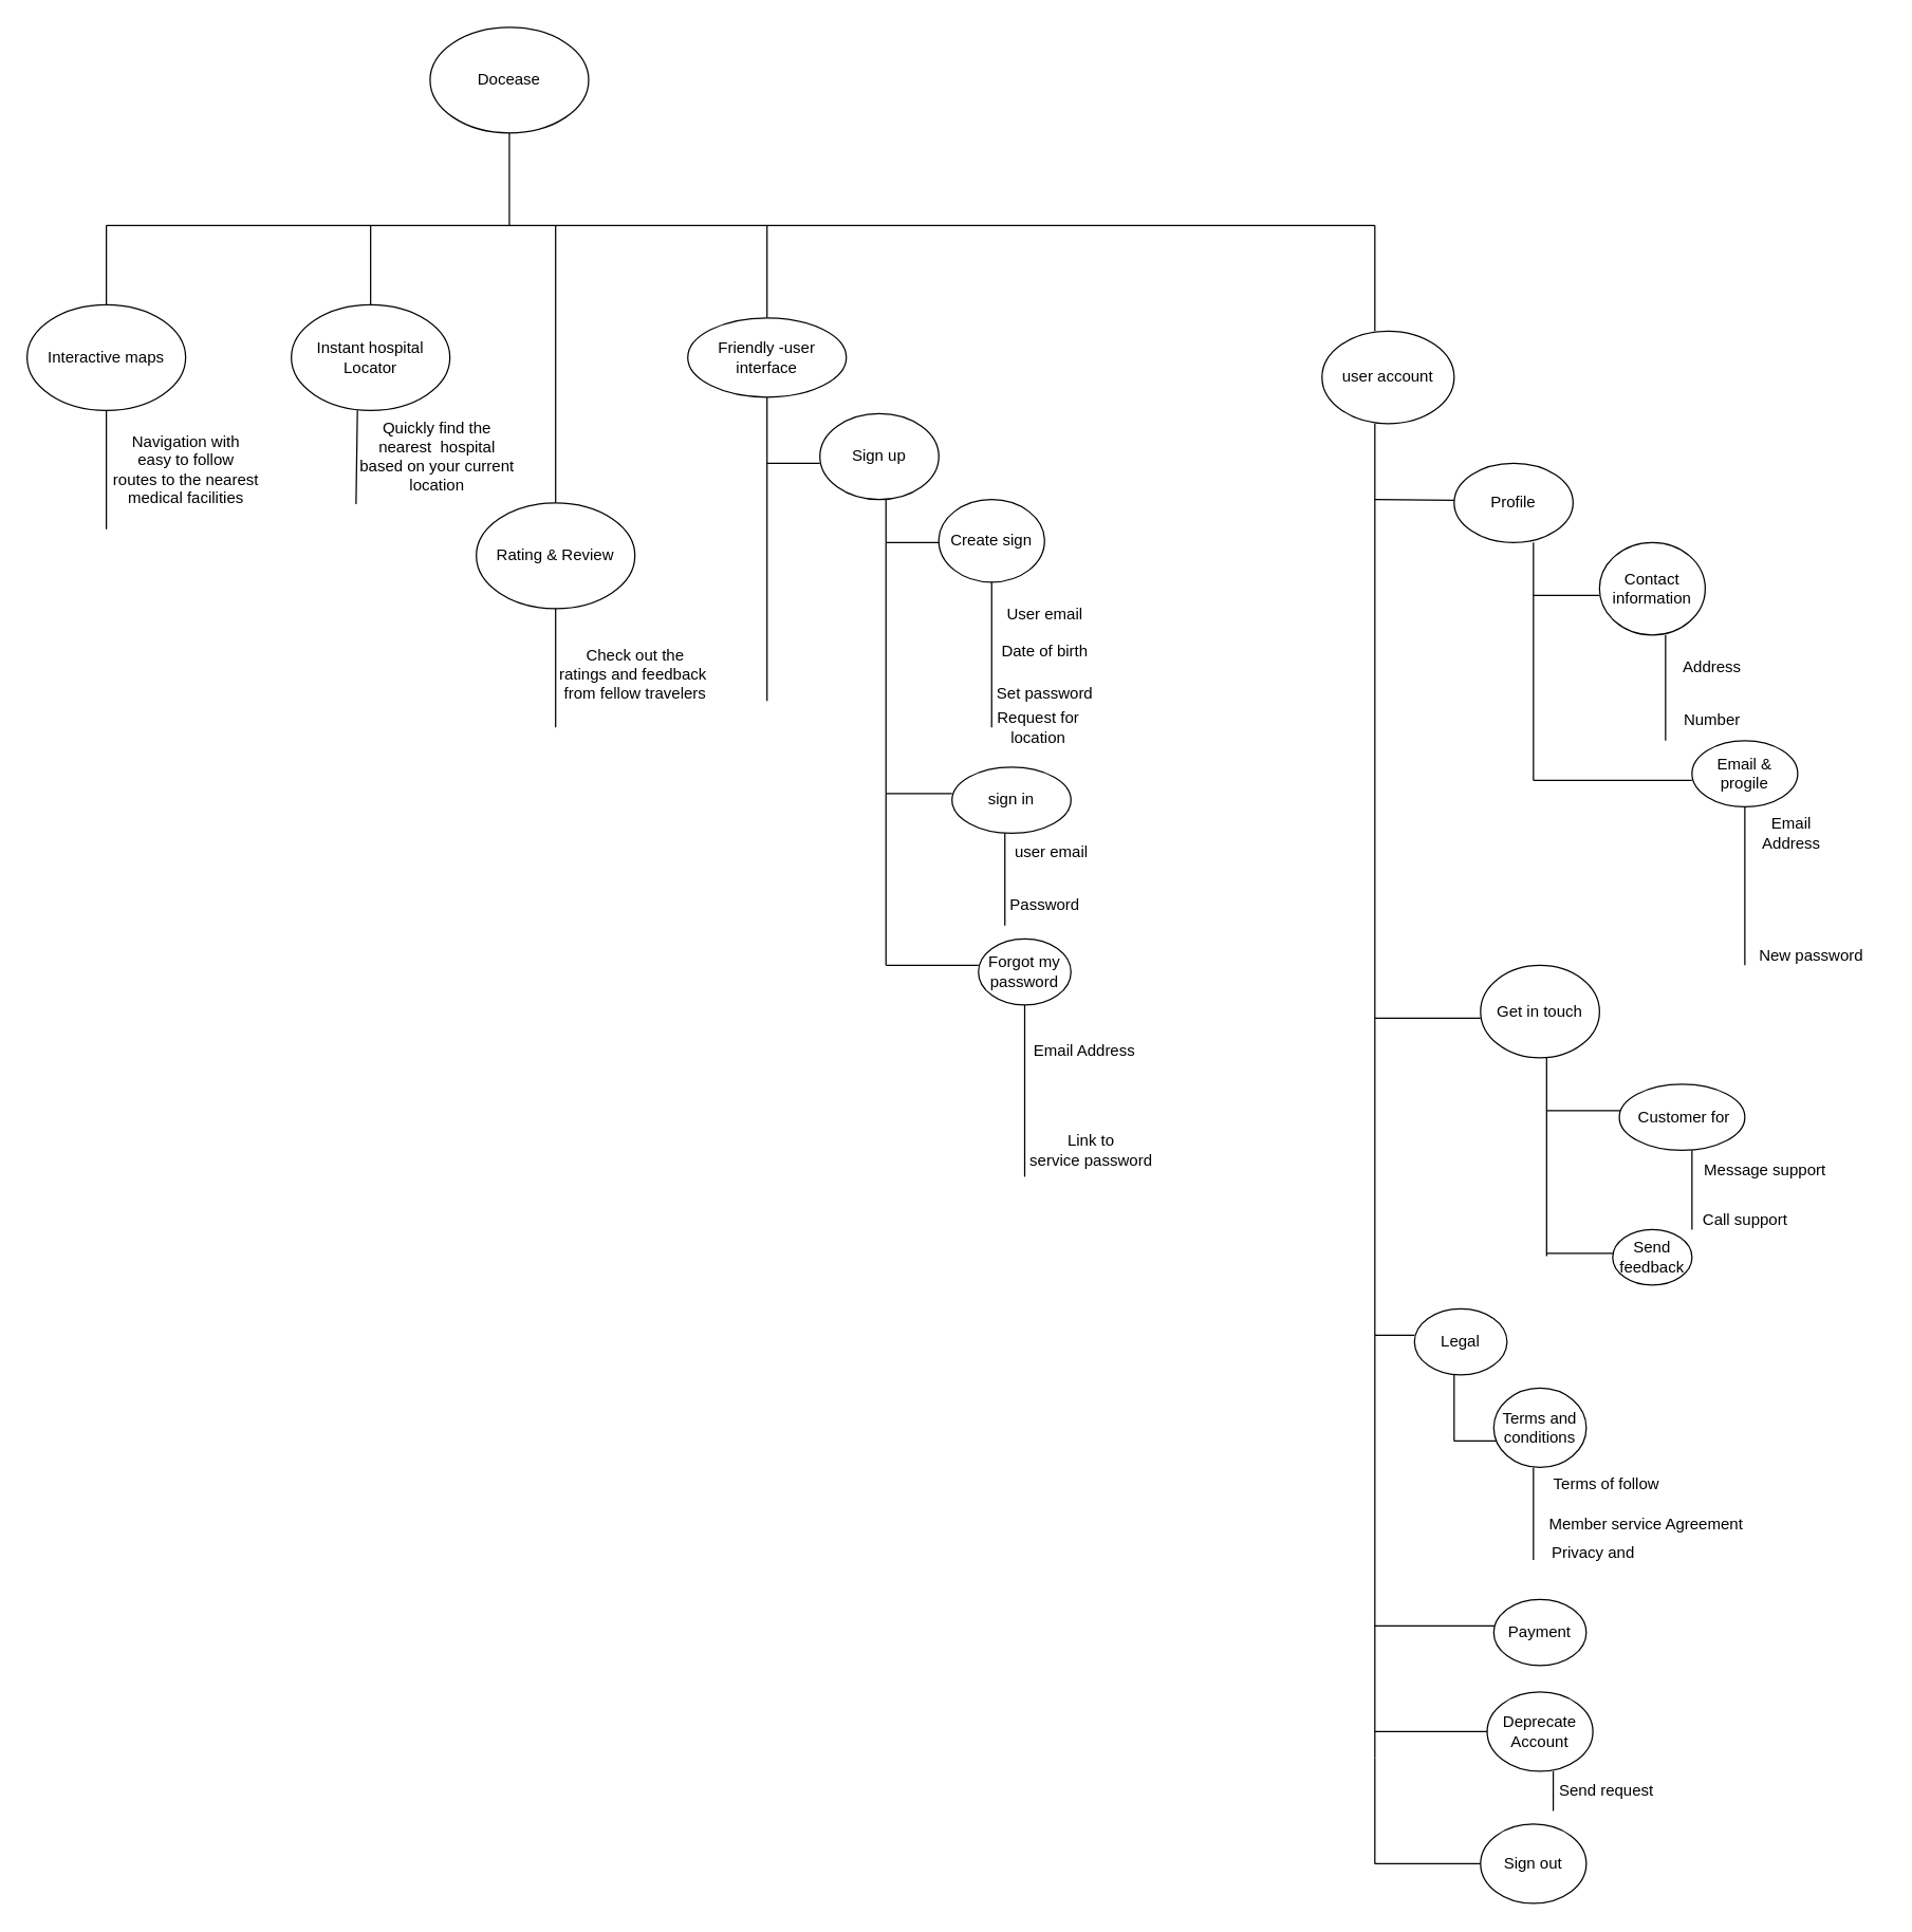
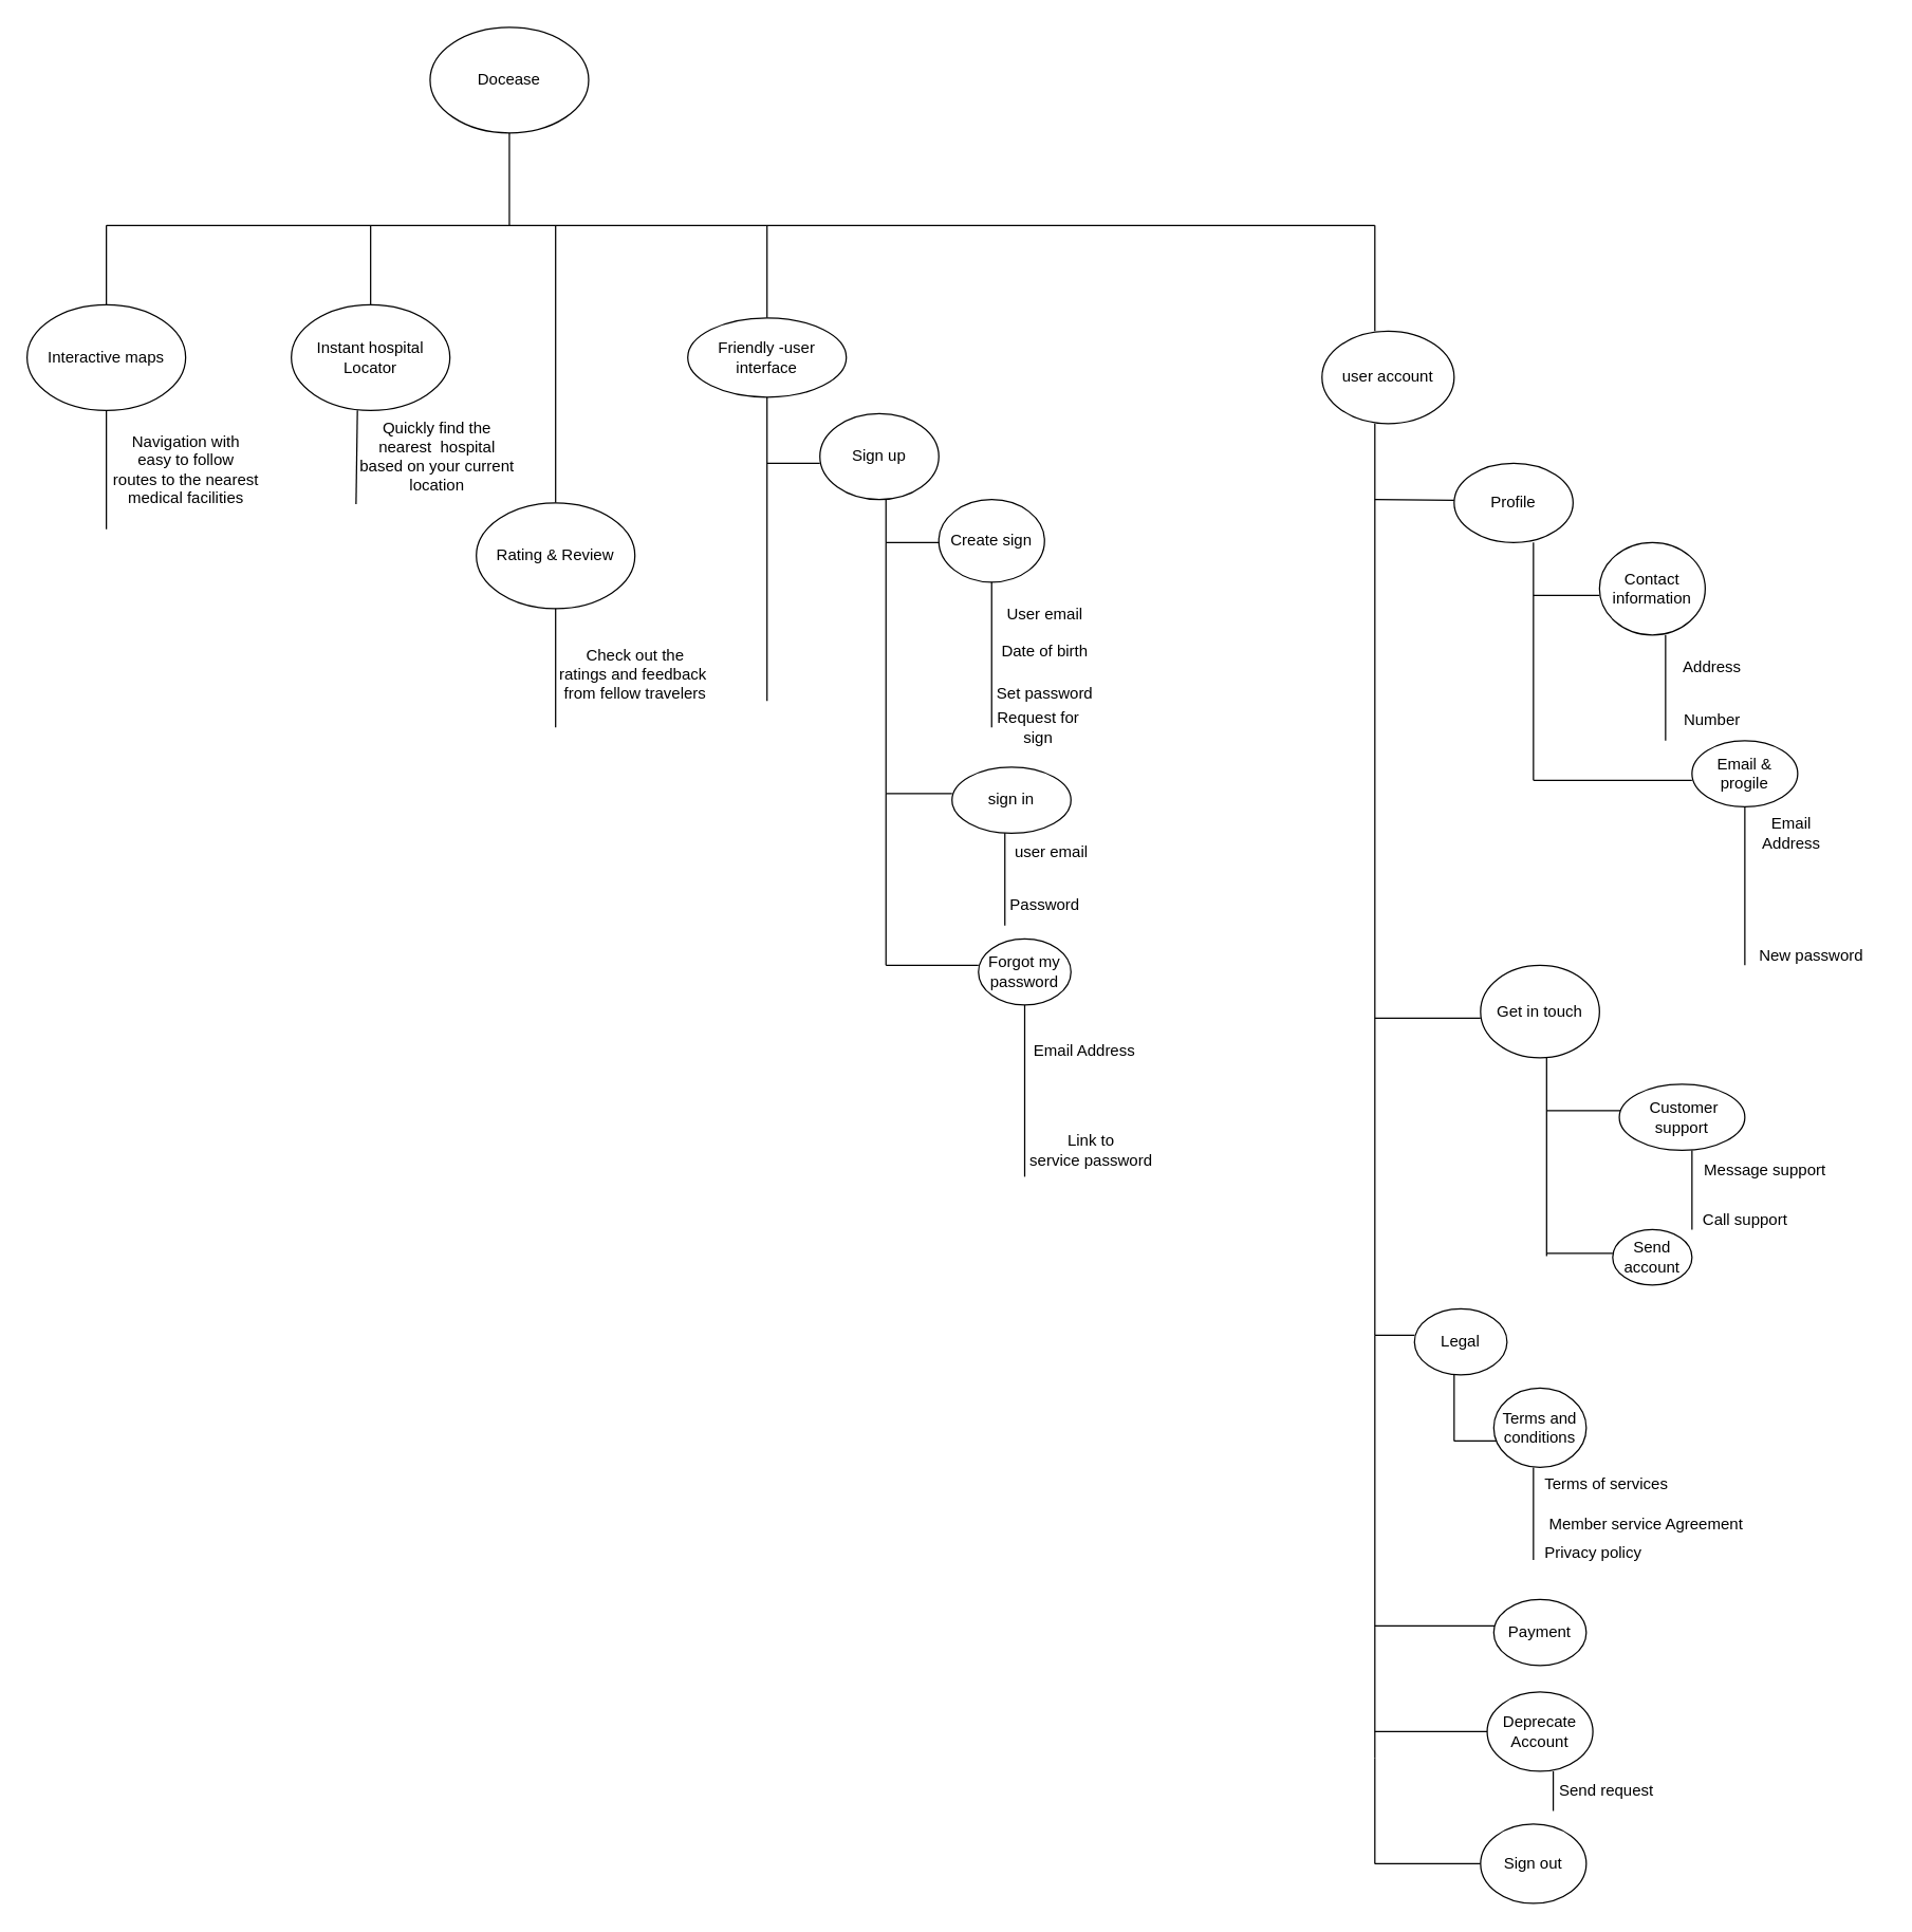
- <mxCell id="29" value="&lt;div&gt;Request for &lt;br&gt;&lt;/div&gt;&lt;div&gt;location &lt;br&gt;&lt;/div&gt;" style="text;html=1;align=center;verticalAlign=middle;resizable=0;points=[];autosize=1;strokeColor=none;fillColor=none;" vertex="1" parent="1"><mxGeometry x="740" y="530" width="90" height="40" as="geometry" /></mxCell>
+ <mxCell id="29" value="&lt;div&gt;Request for &lt;br&gt;&lt;/div&gt;&lt;div&gt;sign &lt;br&gt;&lt;/div&gt;" style="text;html=1;align=center;verticalAlign=middle;resizable=0;points=[];autosize=1;strokeColor=none;fillColor=none;" vertex="1" parent="1"><mxGeometry x="740" y="530" width="90" height="40" as="geometry" /></mxCell>
- <mxCell id="62" value="&amp;nbsp;Customer for " style="ellipse;whiteSpace=wrap;html=1;" vertex="1" parent="1"><mxGeometry x="1225" y="820" width="95" height="50" as="geometry" /></mxCell>
+ <mxCell id="62" value="&amp;nbsp;Customer support " style="ellipse;whiteSpace=wrap;html=1;" vertex="1" parent="1"><mxGeometry x="1225" y="820" width="95" height="50" as="geometry" /></mxCell>
- <mxCell id="68" value="Send feedback" style="ellipse;whiteSpace=wrap;html=1;" vertex="1" parent="1"><mxGeometry x="1220" y="930" width="60" height="42" as="geometry" /></mxCell>
+ <mxCell id="68" value="Send account" style="ellipse;whiteSpace=wrap;html=1;" vertex="1" parent="1"><mxGeometry x="1220" y="930" width="60" height="42" as="geometry" /></mxCell>
- <mxCell id="77" value="Terms of follow" style="text;html=1;align=center;verticalAlign=middle;resizable=0;points=[];autosize=1;strokeColor=none;fillColor=none;" vertex="1" parent="1"><mxGeometry x="1155" y="1108" width="120" height="30" as="geometry" /></mxCell>
+ <mxCell id="77" value="Terms of services" style="text;html=1;align=center;verticalAlign=middle;resizable=0;points=[];autosize=1;strokeColor=none;fillColor=none;" vertex="1" parent="1"><mxGeometry x="1155" y="1108" width="120" height="30" as="geometry" /></mxCell>
- <mxCell id="79" value="Privacy and" style="text;html=1;align=center;verticalAlign=middle;resizable=0;points=[];autosize=1;strokeColor=none;fillColor=none;" vertex="1" parent="1"><mxGeometry x="1155" y="1160" width="100" height="30" as="geometry" /></mxCell>
+ <mxCell id="79" value="Privacy policy" style="text;html=1;align=center;verticalAlign=middle;resizable=0;points=[];autosize=1;strokeColor=none;fillColor=none;" vertex="1" parent="1"><mxGeometry x="1155" y="1160" width="100" height="30" as="geometry" /></mxCell>
